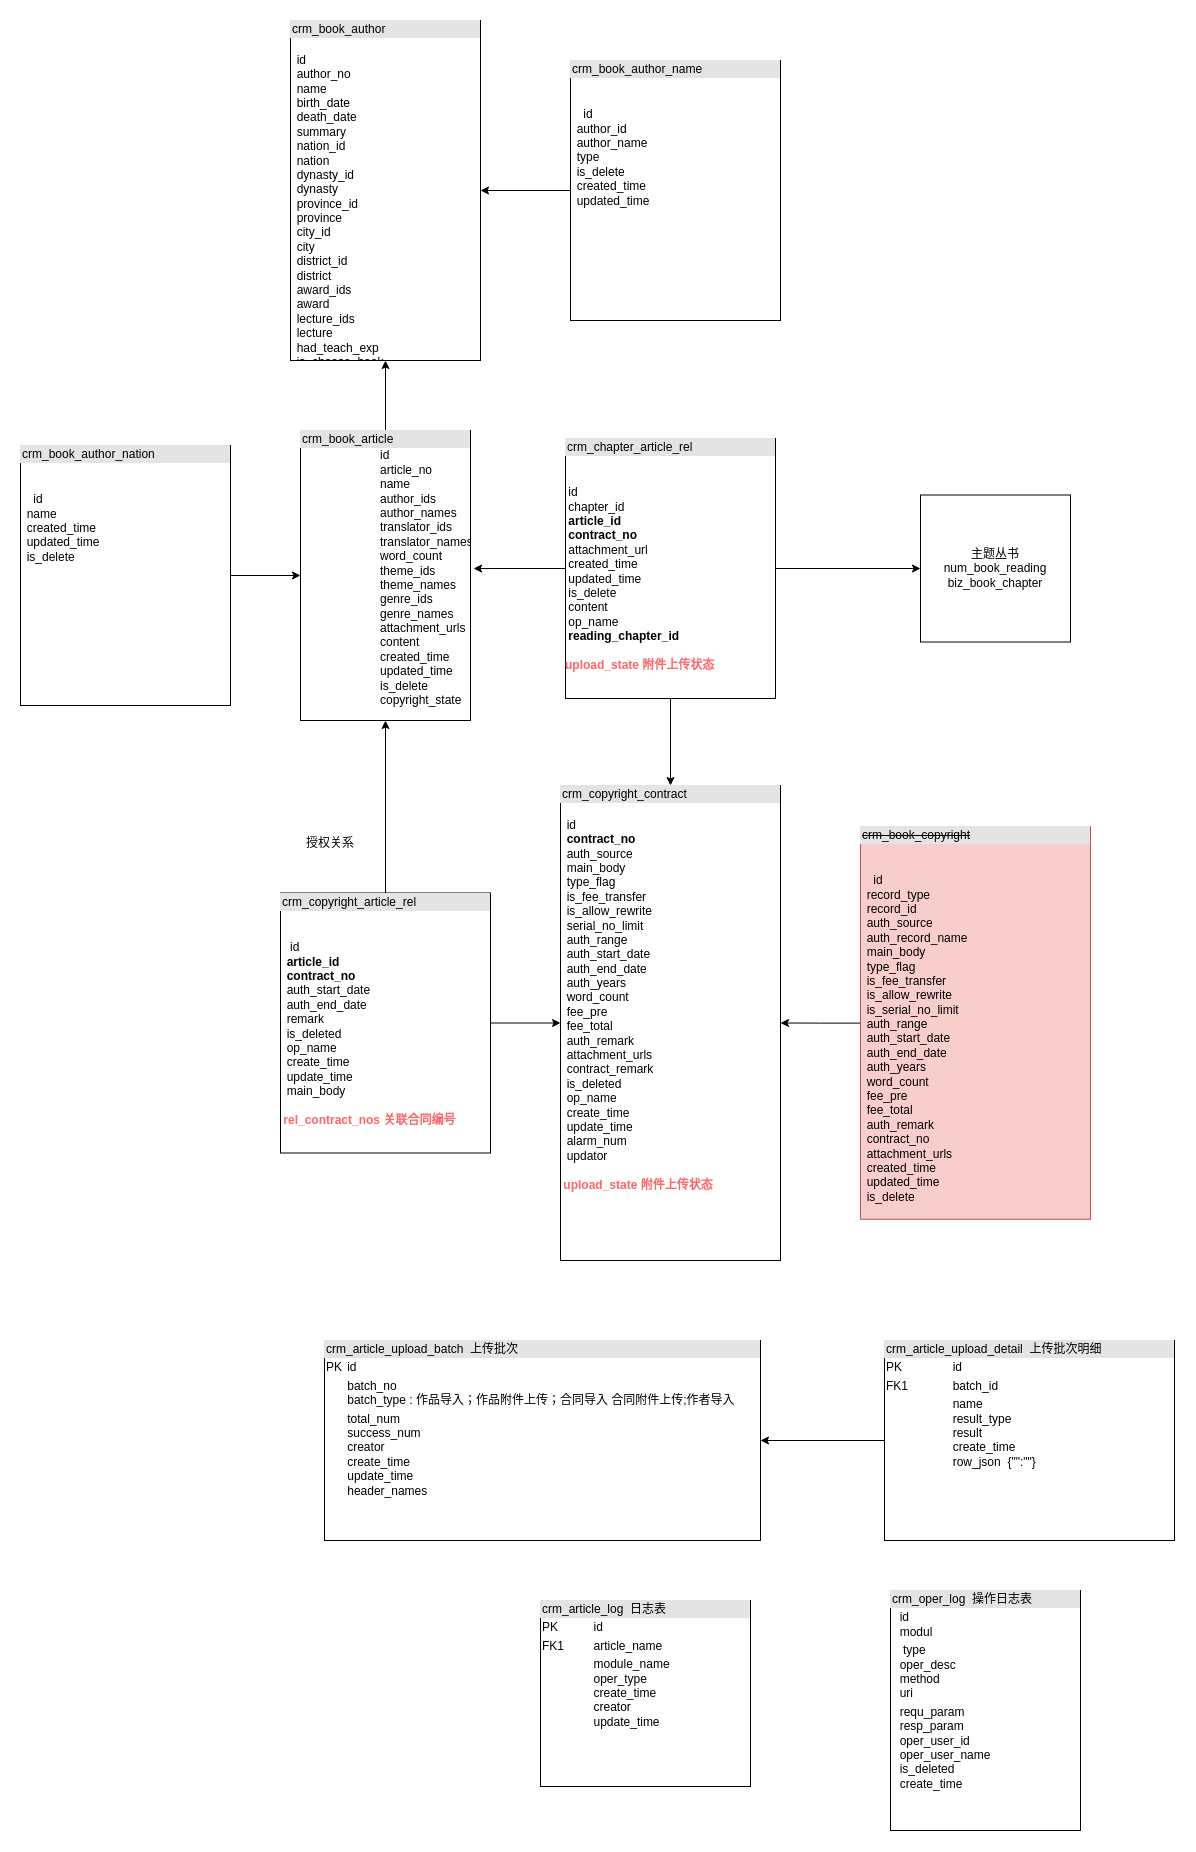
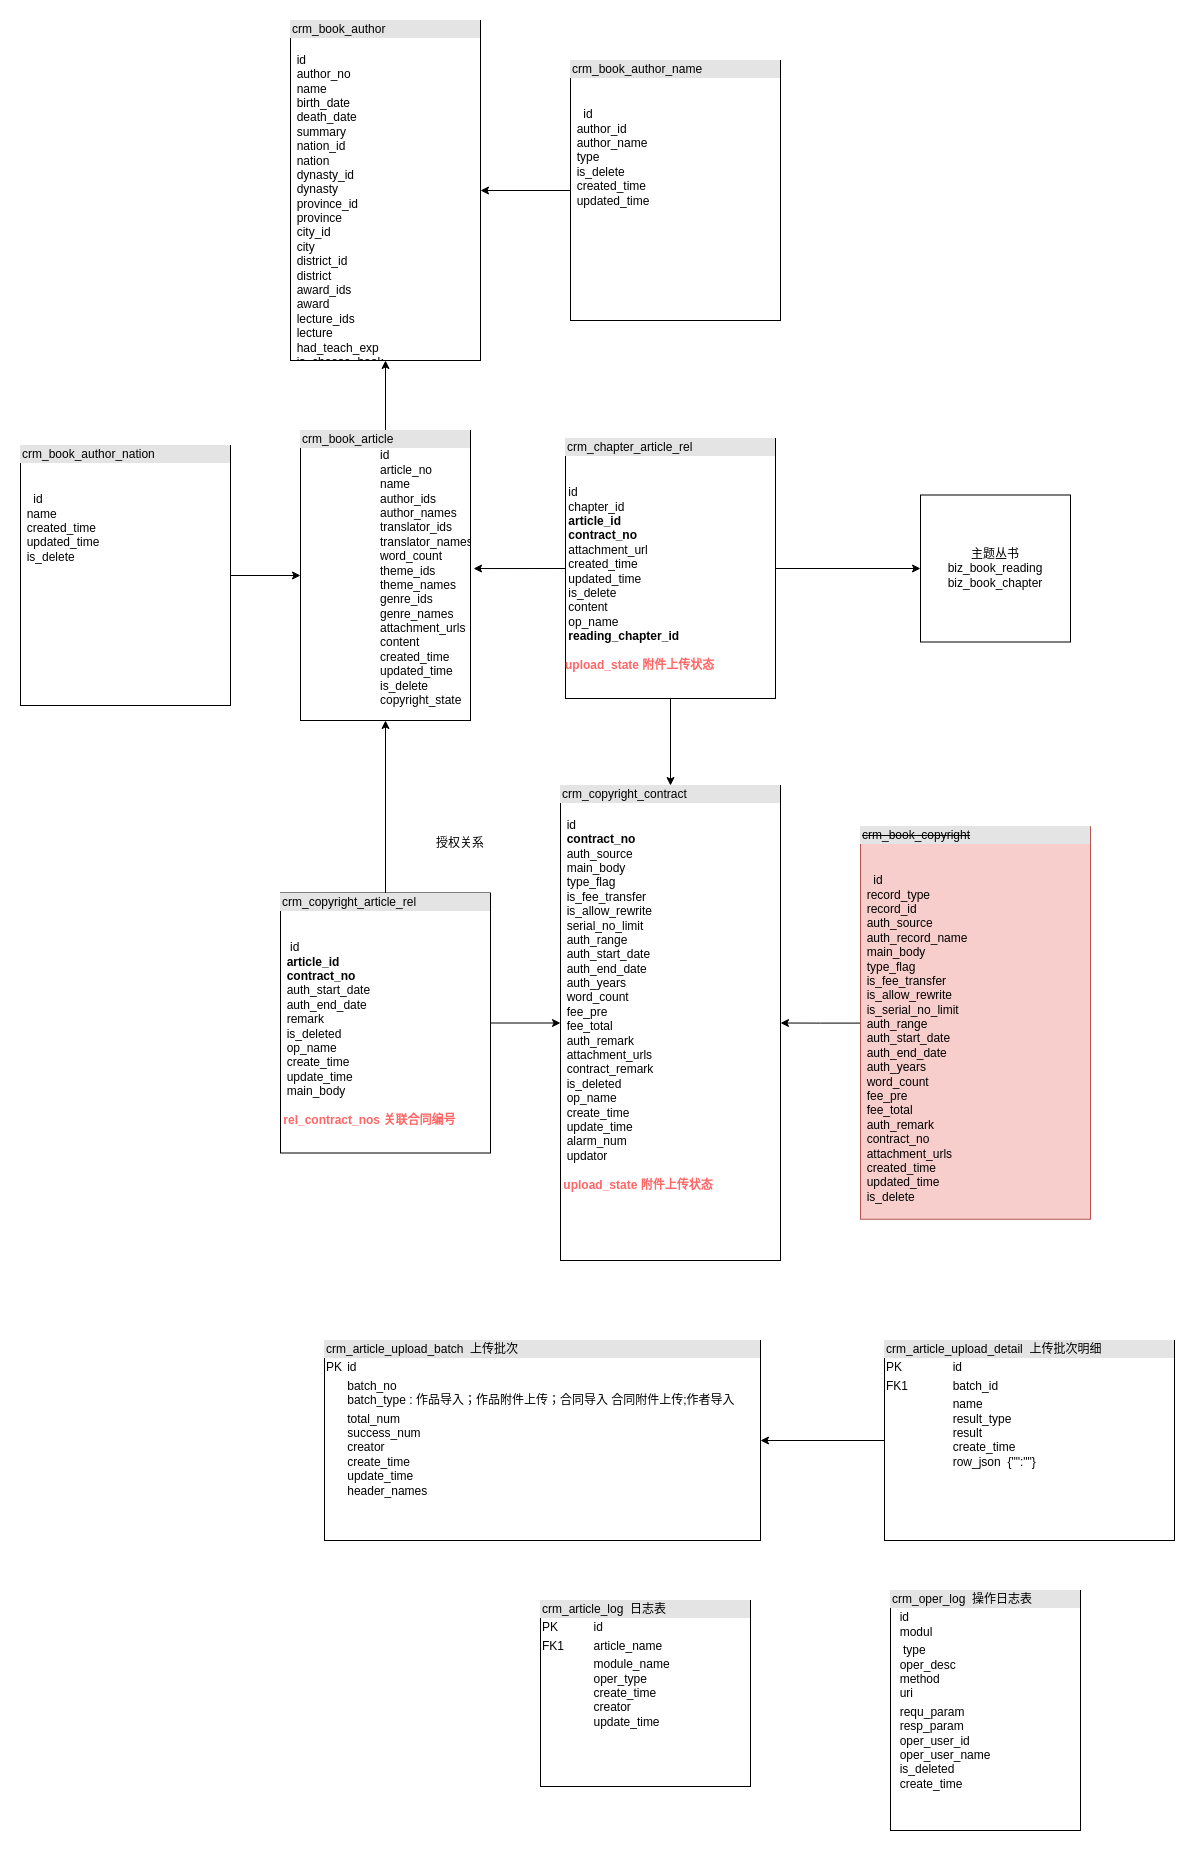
- <mxCell id="19" value="主题丛书&lt;br&gt;num_book_reading&lt;br&gt;biz_book_chapter" style="html=1;whiteSpace=wrap;rounded=0;" parent="1" vertex="1"><mxGeometry x="920" y="494.5" width="150" height="147" as="geometry" /></mxCell>
+ <mxCell id="19" value="主题丛书&lt;br&gt;biz_book_reading&lt;br&gt;biz_book_chapter" style="html=1;whiteSpace=wrap;rounded=0;" parent="1" vertex="1"><mxGeometry x="920" y="494.5" width="150" height="147" as="geometry" /></mxCell>
- <mxCell id="20" value="授权关系" style="text;html=1;strokeColor=none;fillColor=none;align=center;verticalAlign=middle;whiteSpace=wrap;rounded=0;" parent="1" vertex="1"><mxGeometry x="300" y="827.5" width="60" height="30" as="geometry" /></mxCell>
+ <mxCell id="20" value="授权关系" style="text;html=1;strokeColor=none;fillColor=none;align=center;verticalAlign=middle;whiteSpace=wrap;rounded=0;" parent="1" vertex="1"><mxGeometry x="430" y="827.5" width="60" height="30" as="geometry" /></mxCell>
